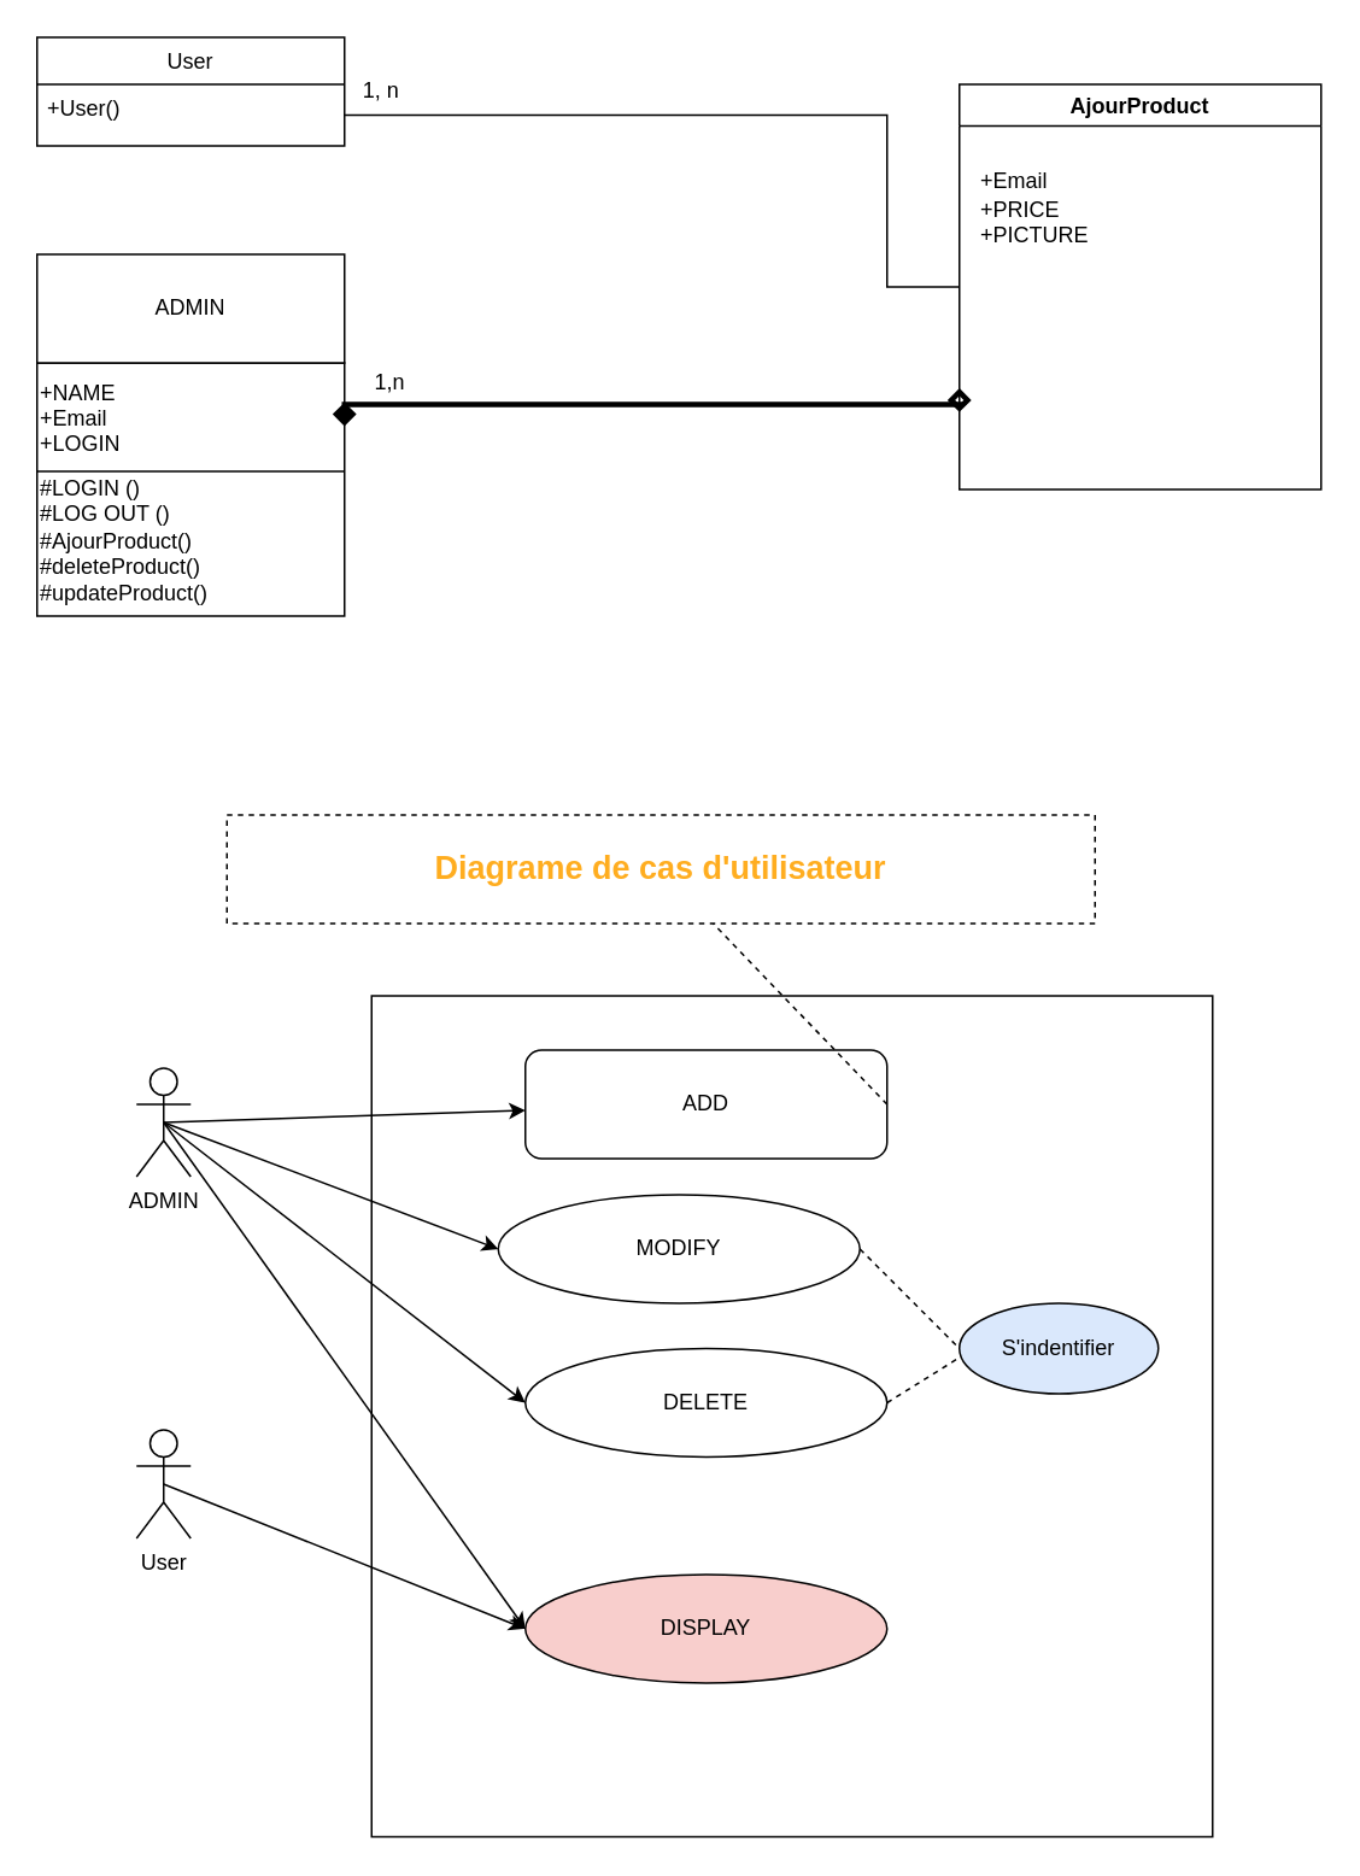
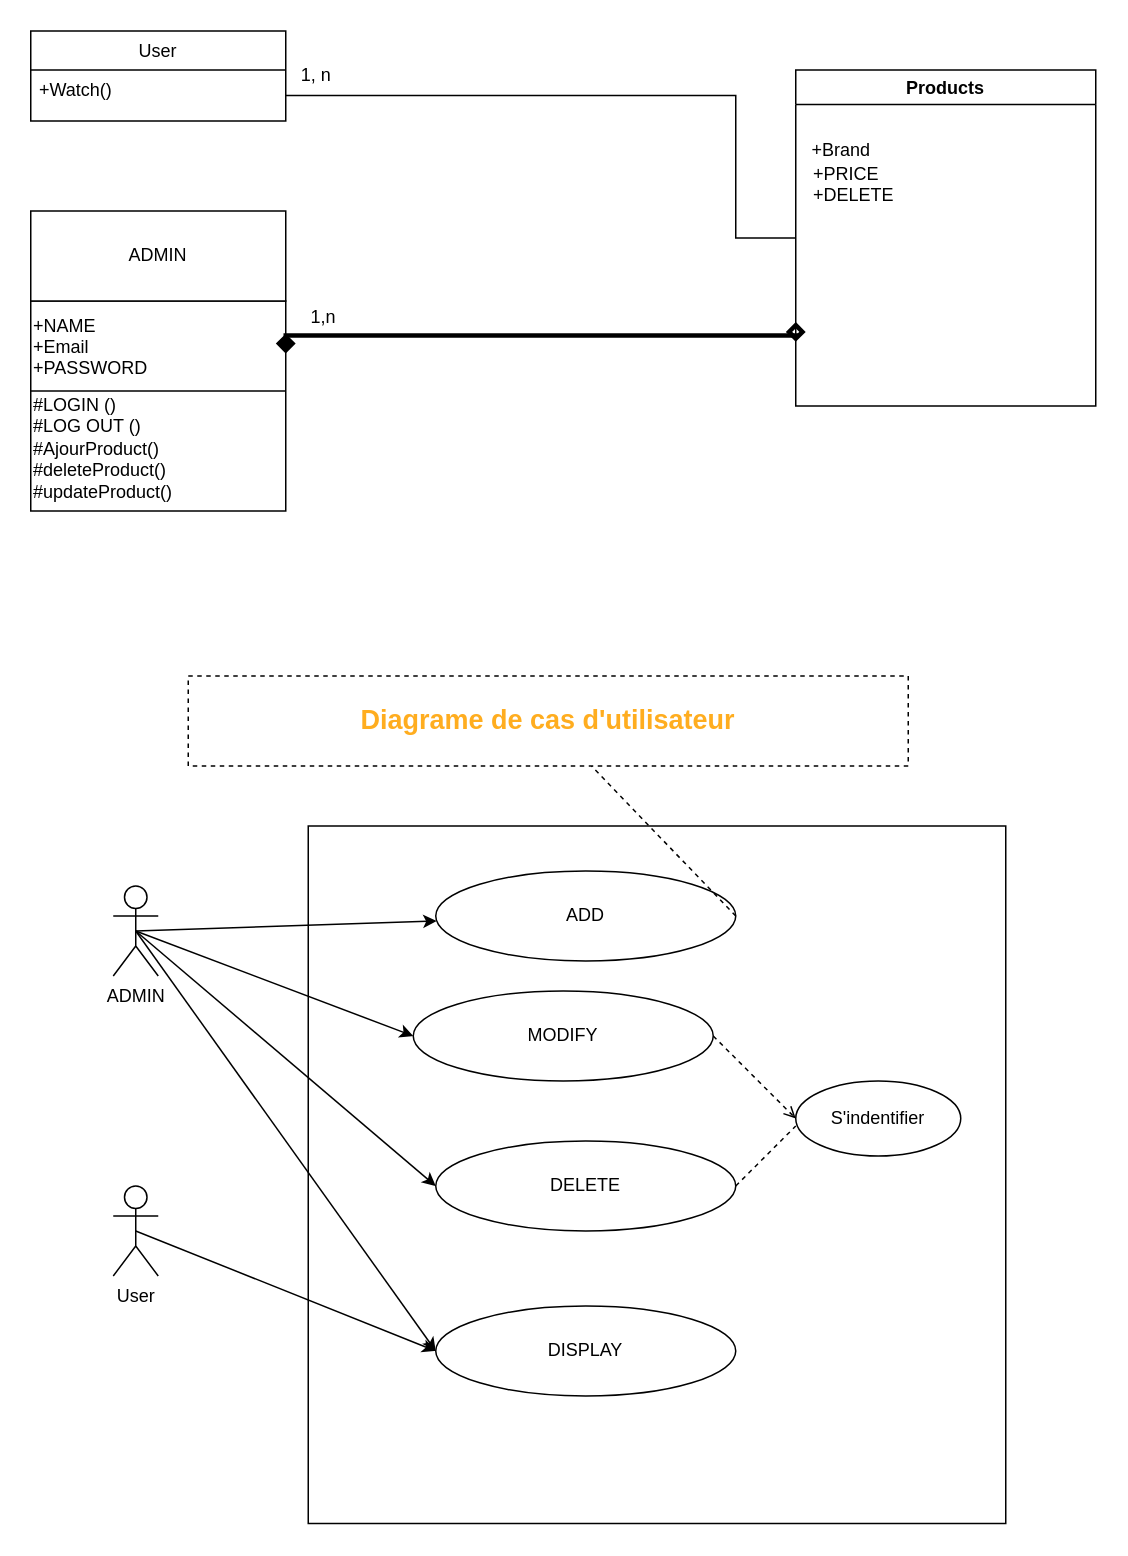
- <mxCell id="6" value="AjourProduct" style="swimlane;" parent="1" vertex="1"><mxGeometry x="530" y="46" width="200" height="224" as="geometry" /></mxCell>
+ <mxCell id="6" value="Products" style="swimlane;" parent="1" vertex="1"><mxGeometry x="530" y="46" width="200" height="224" as="geometry" /></mxCell>
- <mxCell id="3" value="+User()" style="text;strokeColor=none;fillColor=none;align=left;verticalAlign=top;spacingLeft=4;spacingRight=4;overflow=hidden;rotatable=0;points=[[0,0.5],[1,0.5]];portConstraint=eastwest;" parent="2" vertex="1"><mxGeometry y="26" width="170" height="34" as="geometry" /></mxCell>
+ <mxCell id="3" value="+Watch()" style="text;strokeColor=none;fillColor=none;align=left;verticalAlign=top;spacingLeft=4;spacingRight=4;overflow=hidden;rotatable=0;points=[[0,0.5],[1,0.5]];portConstraint=eastwest;" parent="2" vertex="1"><mxGeometry y="26" width="170" height="34" as="geometry" /></mxCell>
- <mxCell id="8" value="+Email" style="text;html=1;align=center;verticalAlign=middle;resizable=0;points=[];autosize=1;strokeColor=none;fillColor=none;" vertex="1" parent="6"><mxGeometry y="39" width="60" height="30" as="geometry" /></mxCell>
+ <mxCell id="8" value="+Brand" style="text;html=1;align=center;verticalAlign=middle;resizable=0;points=[];autosize=1;strokeColor=none;fillColor=none;" vertex="1" parent="6"><mxGeometry y="39" width="60" height="30" as="geometry" /></mxCell>
- <mxCell id="7" value="+PRICE&amp;nbsp;&lt;br&gt;+PICTURE&amp;nbsp;" style="text;html=1;resizable=0;points=[];autosize=1;align=left;verticalAlign=top;spacingTop=-4;" parent="6" vertex="1"><mxGeometry x="10" y="60" width="90" height="40" as="geometry" /></mxCell>
+ <mxCell id="7" value="+PRICE&amp;nbsp;&lt;br&gt;+DELETE&amp;nbsp;" style="text;html=1;resizable=0;points=[];autosize=1;align=left;verticalAlign=top;spacingTop=-4;" parent="6" vertex="1"><mxGeometry x="10" y="60" width="90" height="40" as="geometry" /></mxCell>
- <mxCell id="4" value="+NAME&#10;+Email&#10;+LOGIN" style="swimlane;fontStyle=0;childLayout=stackLayout;horizontal=1;startSize=60;fillColor=none;horizontalStack=0;resizeParent=1;resizeParentMax=0;resizeLast=0;collapsible=1;marginBottom=0;align=left;" parent="1" vertex="1"><mxGeometry x="20" y="200" width="170" height="140" as="geometry" /></mxCell>
+ <mxCell id="4" value="+NAME&#10;+Email&#10;+PASSWORD" style="swimlane;fontStyle=0;childLayout=stackLayout;horizontal=1;startSize=60;fillColor=none;horizontalStack=0;resizeParent=1;resizeParentMax=0;resizeLast=0;collapsible=1;marginBottom=0;align=left;" parent="1" vertex="1"><mxGeometry x="20" y="200" width="170" height="140" as="geometry" /></mxCell>
- <mxCell id="19" value="ADD" style="whiteSpace=wrap;html=1;rounded=1;" parent="1" vertex="1"><mxGeometry x="290" y="580" width="200" height="60" as="geometry" /></mxCell>
+ <mxCell id="19" value="ADD" style="ellipse;whiteSpace=wrap;html=1;" parent="1" vertex="1"><mxGeometry x="290" y="580" width="200" height="60" as="geometry" /></mxCell>
- <mxCell id="22" value="" style="endArrow=none;dashed=1;html=1;exitX=1;exitY=0.5;exitDx=0;exitDy=0;entryX=0;entryY=0.5;entryDx=0;entryDy=0;" parent="1" source="16" target="20" edge="1"><mxGeometry width="50" height="50" relative="1" as="geometry"><mxPoint x="500" y="620" as="sourcePoint" /><mxPoint x="540" y="755" as="targetPoint" /></mxGeometry></mxCell>
+ <mxCell id="22" value="" style="endArrow=open;dashed=1;html=1;exitX=1;exitY=0.5;exitDx=0;exitDy=0;entryX=0;entryY=0.5;entryDx=0;entryDy=0;" parent="1" source="16" target="20" edge="1"><mxGeometry width="50" height="50" relative="1" as="geometry"><mxPoint x="500" y="620" as="sourcePoint" /><mxPoint x="540" y="755" as="targetPoint" /></mxGeometry></mxCell>
- <mxCell id="20" value="S'indentifier" style="ellipse;whiteSpace=wrap;html=1;fillColor=#dae8fc;" parent="1" vertex="1"><mxGeometry x="530" y="720" width="110" height="50" as="geometry" /></mxCell>
+ <mxCell id="20" value="S'indentifier" style="ellipse;whiteSpace=wrap;html=1;" parent="1" vertex="1"><mxGeometry x="530" y="720" width="110" height="50" as="geometry" /></mxCell>
- <mxCell id="17" value="DELETE" style="ellipse;whiteSpace=wrap;html=1;" parent="1" vertex="1"><mxGeometry x="290" y="745" width="200" height="60" as="geometry" /></mxCell>
+ <mxCell id="17" value="DELETE" style="ellipse;whiteSpace=wrap;html=1;" parent="1" vertex="1"><mxGeometry x="290" y="760" width="200" height="60" as="geometry" /></mxCell>
- <mxCell id="18" value="DISPLAY" style="ellipse;whiteSpace=wrap;html=1;fillColor=#f8cecc;" parent="1" vertex="1"><mxGeometry x="290" y="870" width="200" height="60" as="geometry" /></mxCell>
+ <mxCell id="18" value="DISPLAY" style="ellipse;whiteSpace=wrap;html=1;" parent="1" vertex="1"><mxGeometry x="290" y="870" width="200" height="60" as="geometry" /></mxCell>
